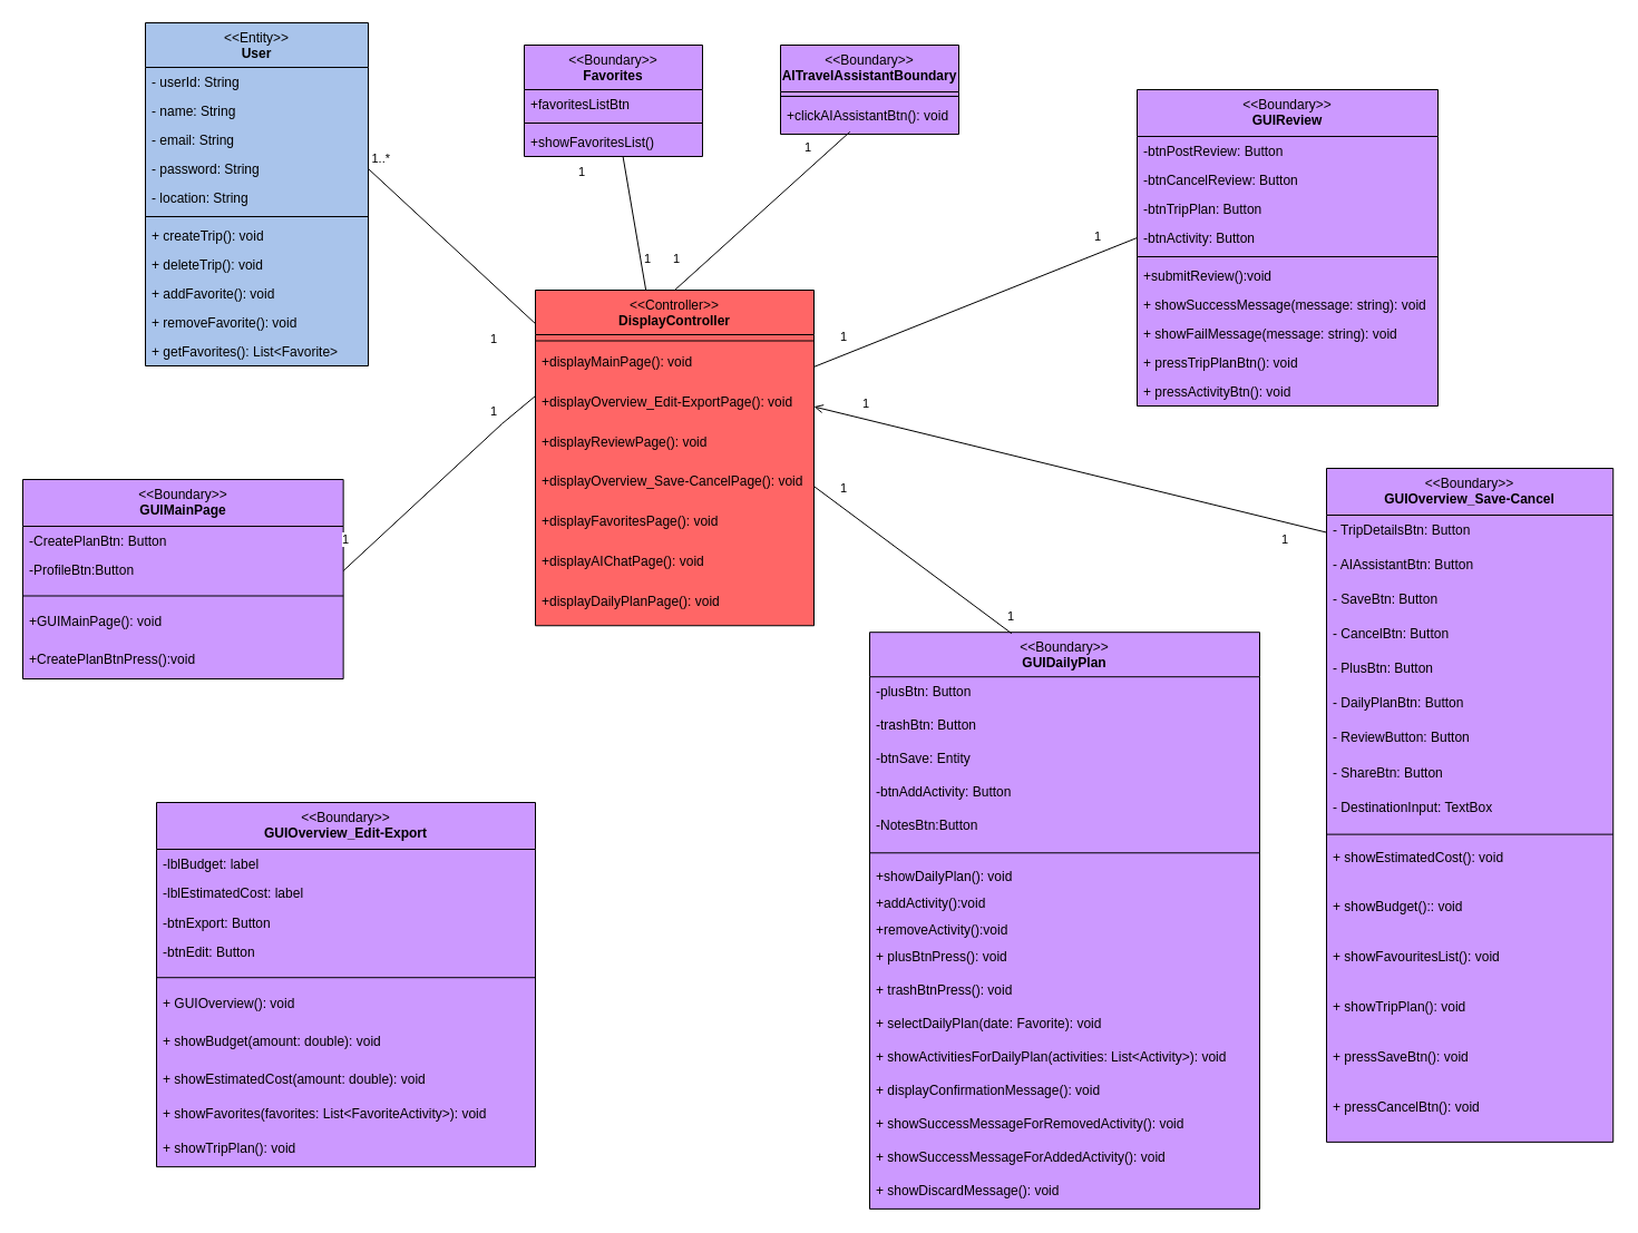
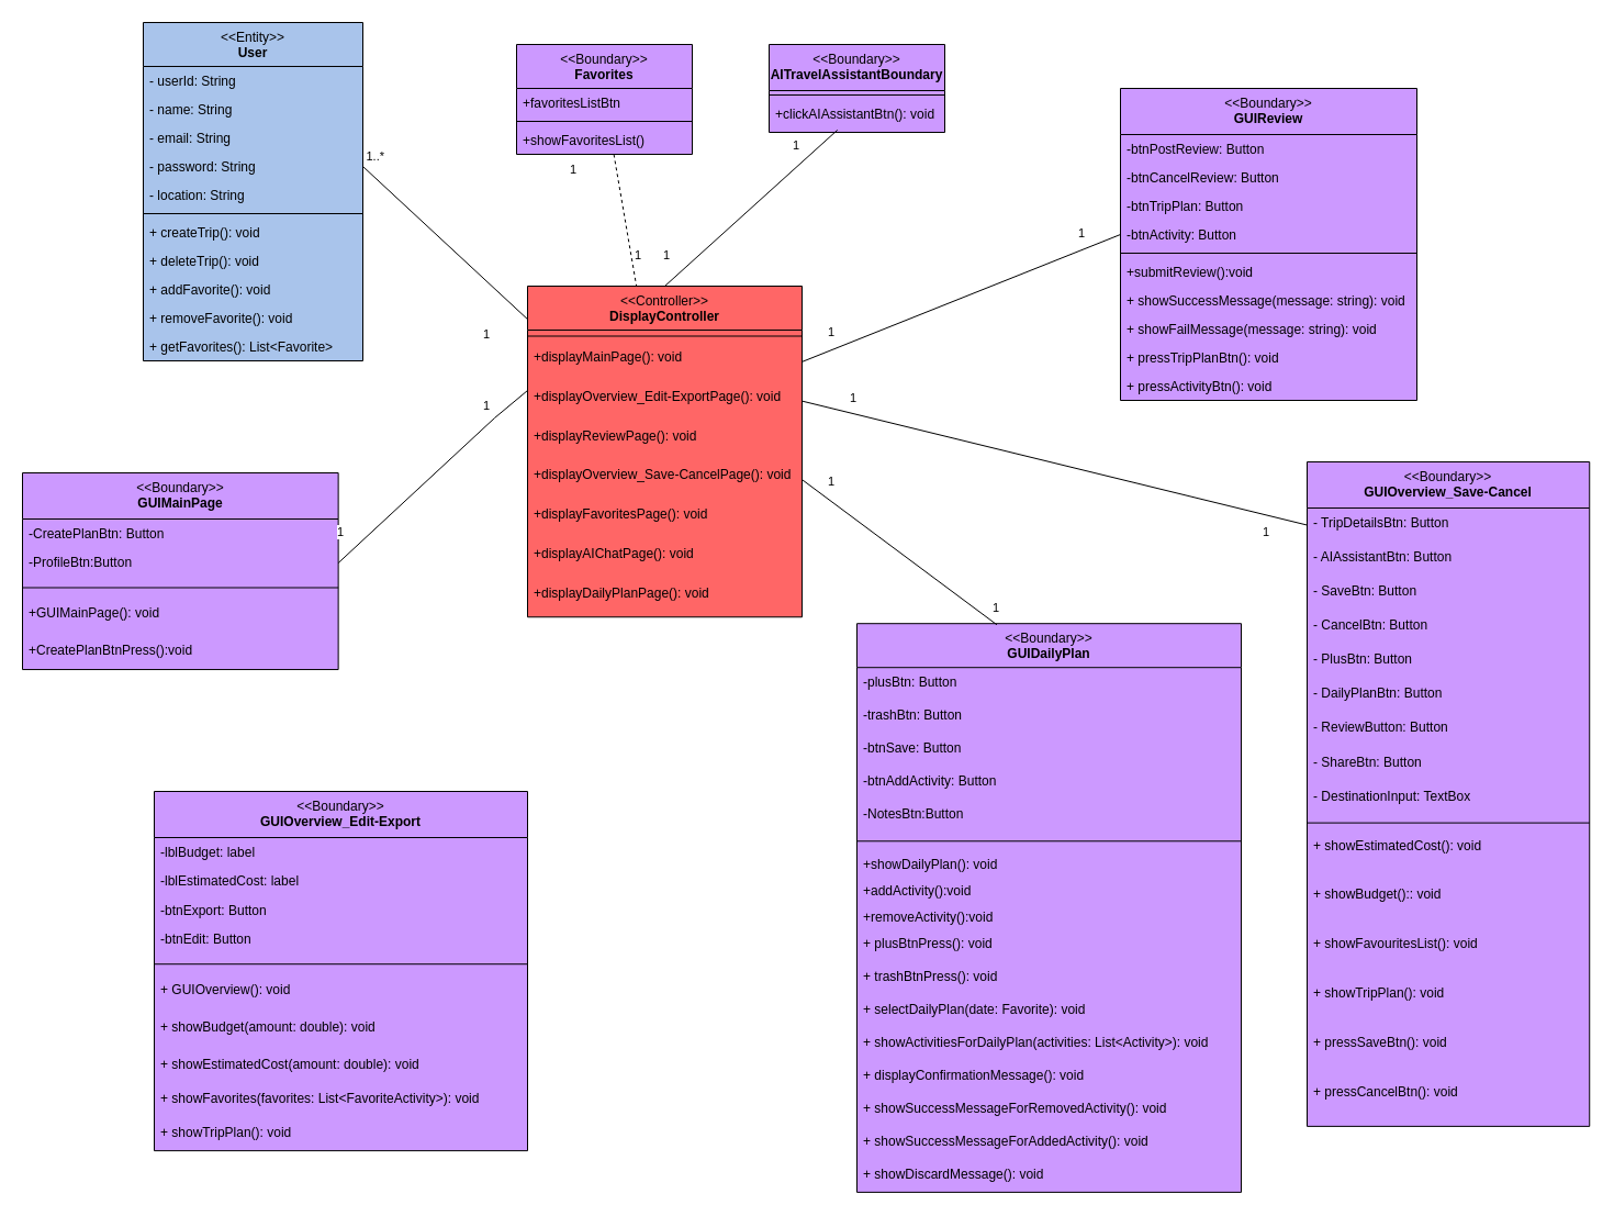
- <mxCell id="111" value="" style="endArrow=none;html=1;rounded=0;" parent="1" source="107" target="25" edge="1"><mxGeometry relative="1" as="geometry"><mxPoint x="772" y="128" as="sourcePoint" /><mxPoint x="615" y="270" as="targetPoint" /></mxGeometry></mxCell>
+ <mxCell id="111" value="" style="endArrow=none;html=1;rounded=0;dashed=1;" parent="1" source="107" target="25" edge="1"><mxGeometry relative="1" as="geometry"><mxPoint x="772" y="128" as="sourcePoint" /><mxPoint x="615" y="270" as="targetPoint" /></mxGeometry></mxCell>
- <mxCell id="98" value="" style="endArrow=open;html=1;rounded=0;exitX=0;exitY=0.5;exitDx=0;exitDy=0;entryX=1;entryY=0.5;entryDx=0;entryDy=0;" parent="1" source="79" target="28" edge="1"><mxGeometry relative="1" as="geometry"><mxPoint x="1119" y="340" as="sourcePoint" /><mxPoint x="830" y="463" as="targetPoint" /></mxGeometry></mxCell>
+ <mxCell id="98" value="" style="endArrow=none;html=1;rounded=0;exitX=0;exitY=0.5;exitDx=0;exitDy=0;entryX=1;entryY=0.5;entryDx=0;entryDy=0;" parent="1" source="79" target="28" edge="1"><mxGeometry relative="1" as="geometry"><mxPoint x="1119" y="340" as="sourcePoint" /><mxPoint x="830" y="463" as="targetPoint" /></mxGeometry></mxCell>
- <mxCell id="46" value="-btnSave: Entity" style="text;strokeColor=none;fillColor=none;align=left;verticalAlign=top;spacingLeft=4;spacingRight=4;overflow=hidden;rotatable=0;points=[[0,0.5],[1,0.5]];portConstraint=eastwest;whiteSpace=wrap;html=1;fontFamily=Helvetica;fontSize=12;fontColor=default;fontStyle=0;horizontal=1;" parent="43" vertex="1"><mxGeometry y="100" width="350" height="30" as="geometry" /></mxCell>
+ <mxCell id="46" value="-btnSave: Button" style="text;strokeColor=none;fillColor=none;align=left;verticalAlign=top;spacingLeft=4;spacingRight=4;overflow=hidden;rotatable=0;points=[[0,0.5],[1,0.5]];portConstraint=eastwest;whiteSpace=wrap;html=1;fontFamily=Helvetica;fontSize=12;fontColor=default;fontStyle=0;horizontal=1;" parent="43" vertex="1"><mxGeometry y="100" width="350" height="30" as="geometry" /></mxCell>
